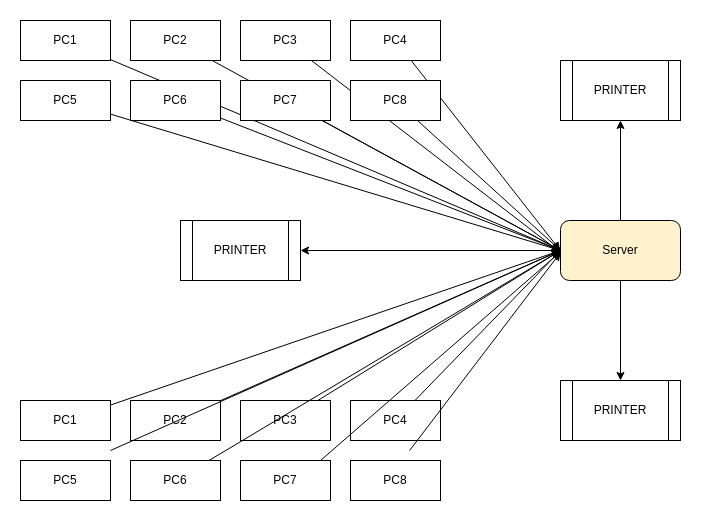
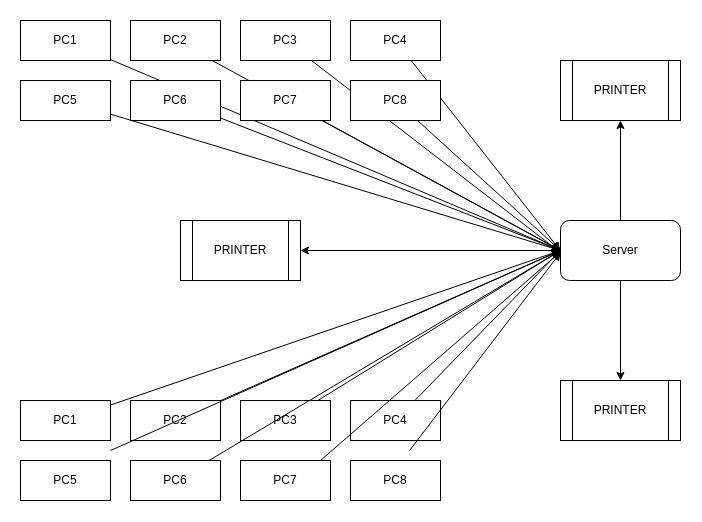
- <mxCell id="37" value="Server" style="rounded=1;whiteSpace=wrap;html=1;fillColor=#fff2cc;" parent="1" vertex="1"><mxGeometry x="560" y="220" width="120" height="60" as="geometry" /></mxCell>
+ <mxCell id="37" value="Server" style="rounded=1;whiteSpace=wrap;html=1;" parent="1" vertex="1"><mxGeometry x="560" y="220" width="120" height="60" as="geometry" /></mxCell>
